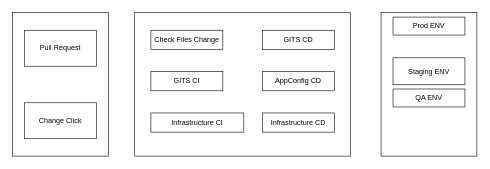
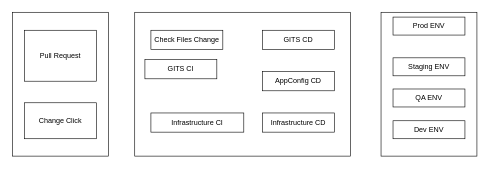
- <mxCell id="3" value="Pull Request" style="rounded=0;whiteSpace=wrap;html=1;fillColor=none;" vertex="1" parent="1"><mxGeometry x="40" y="50" width="120" height="60" as="geometry" /></mxCell>
+ <mxCell id="3" value="Pull Request" style="rounded=0;whiteSpace=wrap;html=1;fillColor=none;" vertex="1" parent="1"><mxGeometry x="40" y="50" width="120" height="85" as="geometry" /></mxCell>
- <mxCell id="14" value="Staging ENV" style="rounded=0;whiteSpace=wrap;html=1;fillColor=none;" vertex="1" parent="1"><mxGeometry x="655" y="96" width="120" height="45" as="geometry" /></mxCell>
+ <mxCell id="14" value="Staging ENV" style="rounded=0;whiteSpace=wrap;html=1;fillColor=none;" vertex="1" parent="1"><mxGeometry x="655" y="96" width="120" height="30" as="geometry" /></mxCell>
- <mxCell id="8" value="GITS CI" style="rounded=0;whiteSpace=wrap;html=1;fillColor=none;" vertex="1" parent="1"><mxGeometry x="251" y="119" width="120" height="32" as="geometry" /></mxCell>
+ <mxCell id="8" value="GITS CI" style="rounded=0;whiteSpace=wrap;html=1;fillColor=none;" vertex="1" parent="1"><mxGeometry x="241" y="99" width="120" height="32" as="geometry" /></mxCell>
+ <mxCell id="16" value="Dev ENV" style="rounded=0;whiteSpace=wrap;html=1;fillColor=none;" vertex="1" parent="1"><mxGeometry x="655" y="201" width="120" height="30" as="geometry" /></mxCell>
